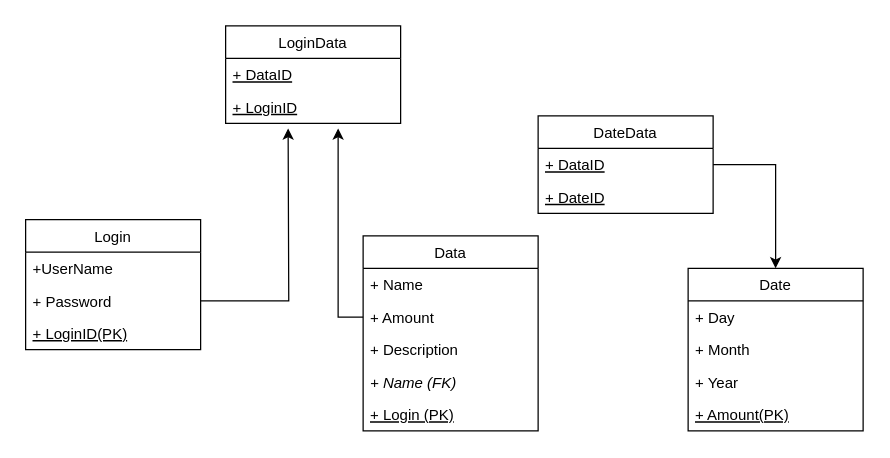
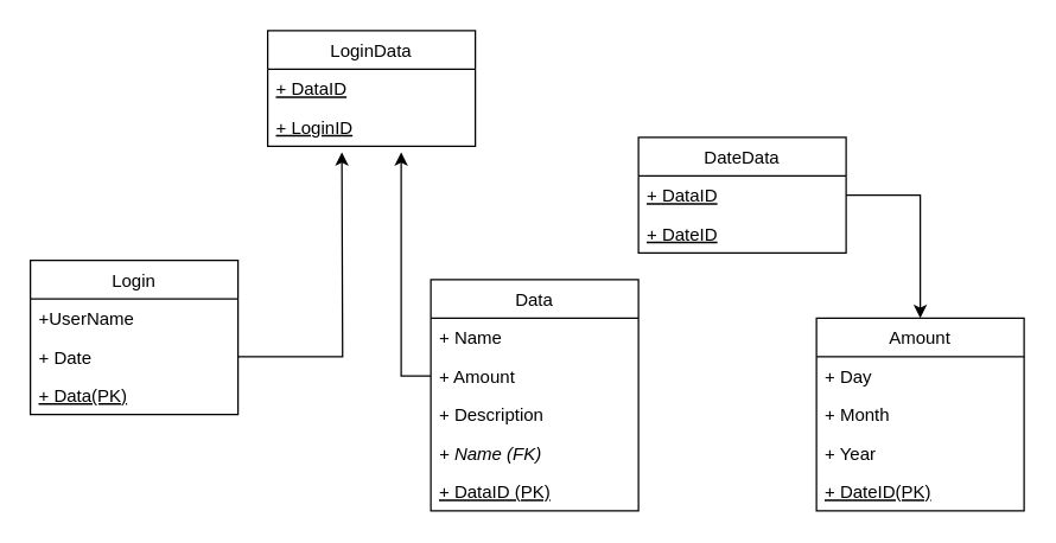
- <mxCell id="12" value="Date" style="swimlane;fontStyle=0;childLayout=stackLayout;horizontal=1;startSize=26;fillColor=none;horizontalStack=0;resizeParent=1;resizeParentMax=0;resizeLast=0;collapsible=1;marginBottom=0;" parent="1" vertex="1"><mxGeometry x="550" y="214" width="140" height="130" as="geometry" /></mxCell>
+ <mxCell id="12" value="Amount" style="swimlane;fontStyle=0;childLayout=stackLayout;horizontal=1;startSize=26;fillColor=none;horizontalStack=0;resizeParent=1;resizeParentMax=0;resizeLast=0;collapsible=1;marginBottom=0;" parent="1" vertex="1"><mxGeometry x="550" y="214" width="140" height="130" as="geometry" /></mxCell>
- <mxCell id="4" value="+ Password" style="text;strokeColor=none;fillColor=none;align=left;verticalAlign=top;spacingLeft=4;spacingRight=4;overflow=hidden;rotatable=0;points=[[0,0.5],[1,0.5]];portConstraint=eastwest;" parent="2" vertex="1"><mxGeometry y="52" width="140" height="26" as="geometry" /></mxCell>
+ <mxCell id="4" value="+ Date" style="text;strokeColor=none;fillColor=none;align=left;verticalAlign=top;spacingLeft=4;spacingRight=4;overflow=hidden;rotatable=0;points=[[0,0.5],[1,0.5]];portConstraint=eastwest;" parent="2" vertex="1"><mxGeometry y="52" width="140" height="26" as="geometry" /></mxCell>
- <mxCell id="5" value="+ LoginID(PK)" style="text;strokeColor=none;fillColor=none;align=left;verticalAlign=top;spacingLeft=4;spacingRight=4;overflow=hidden;rotatable=0;points=[[0,0.5],[1,0.5]];portConstraint=eastwest;fontStyle=4" parent="2" vertex="1"><mxGeometry y="78" width="140" height="26" as="geometry" /></mxCell>
+ <mxCell id="5" value="+ Data(PK)" style="text;strokeColor=none;fillColor=none;align=left;verticalAlign=top;spacingLeft=4;spacingRight=4;overflow=hidden;rotatable=0;points=[[0,0.5],[1,0.5]];portConstraint=eastwest;fontStyle=4" parent="2" vertex="1"><mxGeometry y="78" width="140" height="26" as="geometry" /></mxCell>
- <mxCell id="11" value="+ Login (PK)" style="text;strokeColor=none;fillColor=none;align=left;verticalAlign=top;spacingLeft=4;spacingRight=4;overflow=hidden;rotatable=0;points=[[0,0.5],[1,0.5]];portConstraint=eastwest;fontStyle=4" parent="6" vertex="1"><mxGeometry y="130" width="140" height="26" as="geometry" /></mxCell>
+ <mxCell id="11" value="+ DataID (PK)" style="text;strokeColor=none;fillColor=none;align=left;verticalAlign=top;spacingLeft=4;spacingRight=4;overflow=hidden;rotatable=0;points=[[0,0.5],[1,0.5]];portConstraint=eastwest;fontStyle=4" parent="6" vertex="1"><mxGeometry y="130" width="140" height="26" as="geometry" /></mxCell>
- <mxCell id="16" value="+ Amount(PK)" style="text;strokeColor=none;fillColor=none;align=left;verticalAlign=top;spacingLeft=4;spacingRight=4;overflow=hidden;rotatable=0;points=[[0,0.5],[1,0.5]];portConstraint=eastwest;fontStyle=4" parent="12" vertex="1"><mxGeometry y="104" width="140" height="26" as="geometry" /></mxCell>
+ <mxCell id="16" value="+ DateID(PK)" style="text;strokeColor=none;fillColor=none;align=left;verticalAlign=top;spacingLeft=4;spacingRight=4;overflow=hidden;rotatable=0;points=[[0,0.5],[1,0.5]];portConstraint=eastwest;fontStyle=4" parent="12" vertex="1"><mxGeometry y="104" width="140" height="26" as="geometry" /></mxCell>
